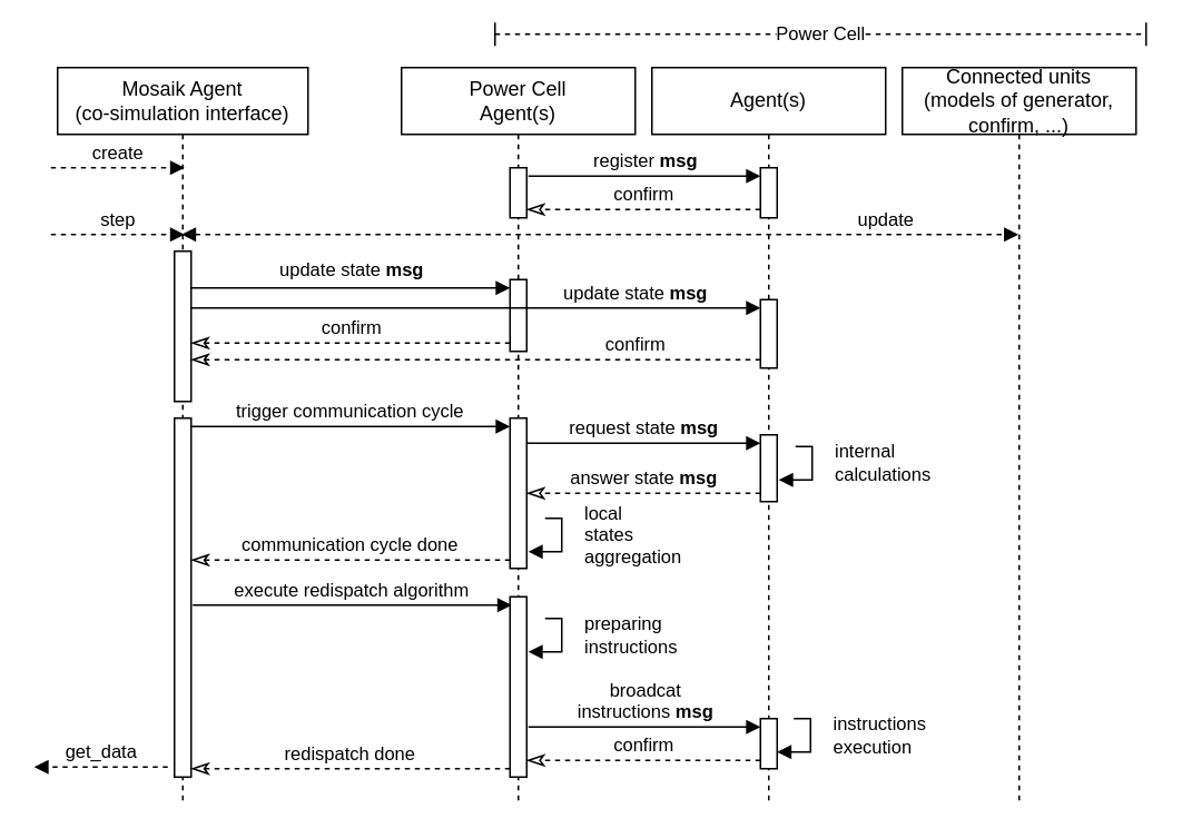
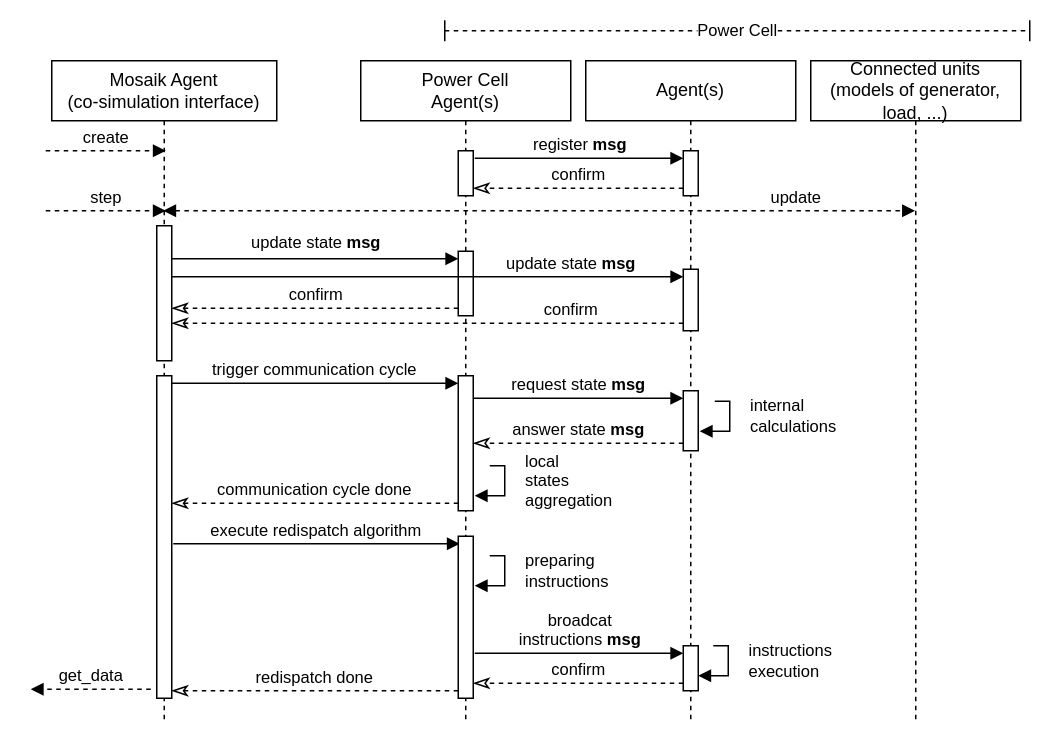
- <mxCell id="15" value="Connected units&lt;br style=&quot;border-color: var(--border-color);&quot;&gt;(models of generator, confirm, ...)" style="shape=umlLifeline;perimeter=lifelinePerimeter;whiteSpace=wrap;html=1;container=1;dropTarget=0;collapsible=0;recursiveResize=0;outlineConnect=0;portConstraint=eastwest;newEdgeStyle={&quot;curved&quot;:0,&quot;rounded&quot;:0};" vertex="1" parent="1"><mxGeometry x="540" y="40" width="140" height="440" as="geometry" /></mxCell>
+ <mxCell id="15" value="Connected units&lt;br style=&quot;border-color: var(--border-color);&quot;&gt;(models of generator, load, ...)" style="shape=umlLifeline;perimeter=lifelinePerimeter;whiteSpace=wrap;html=1;container=1;dropTarget=0;collapsible=0;recursiveResize=0;outlineConnect=0;portConstraint=eastwest;newEdgeStyle={&quot;curved&quot;:0,&quot;rounded&quot;:0};" vertex="1" parent="1"><mxGeometry x="540" y="40" width="140" height="440" as="geometry" /></mxCell>
